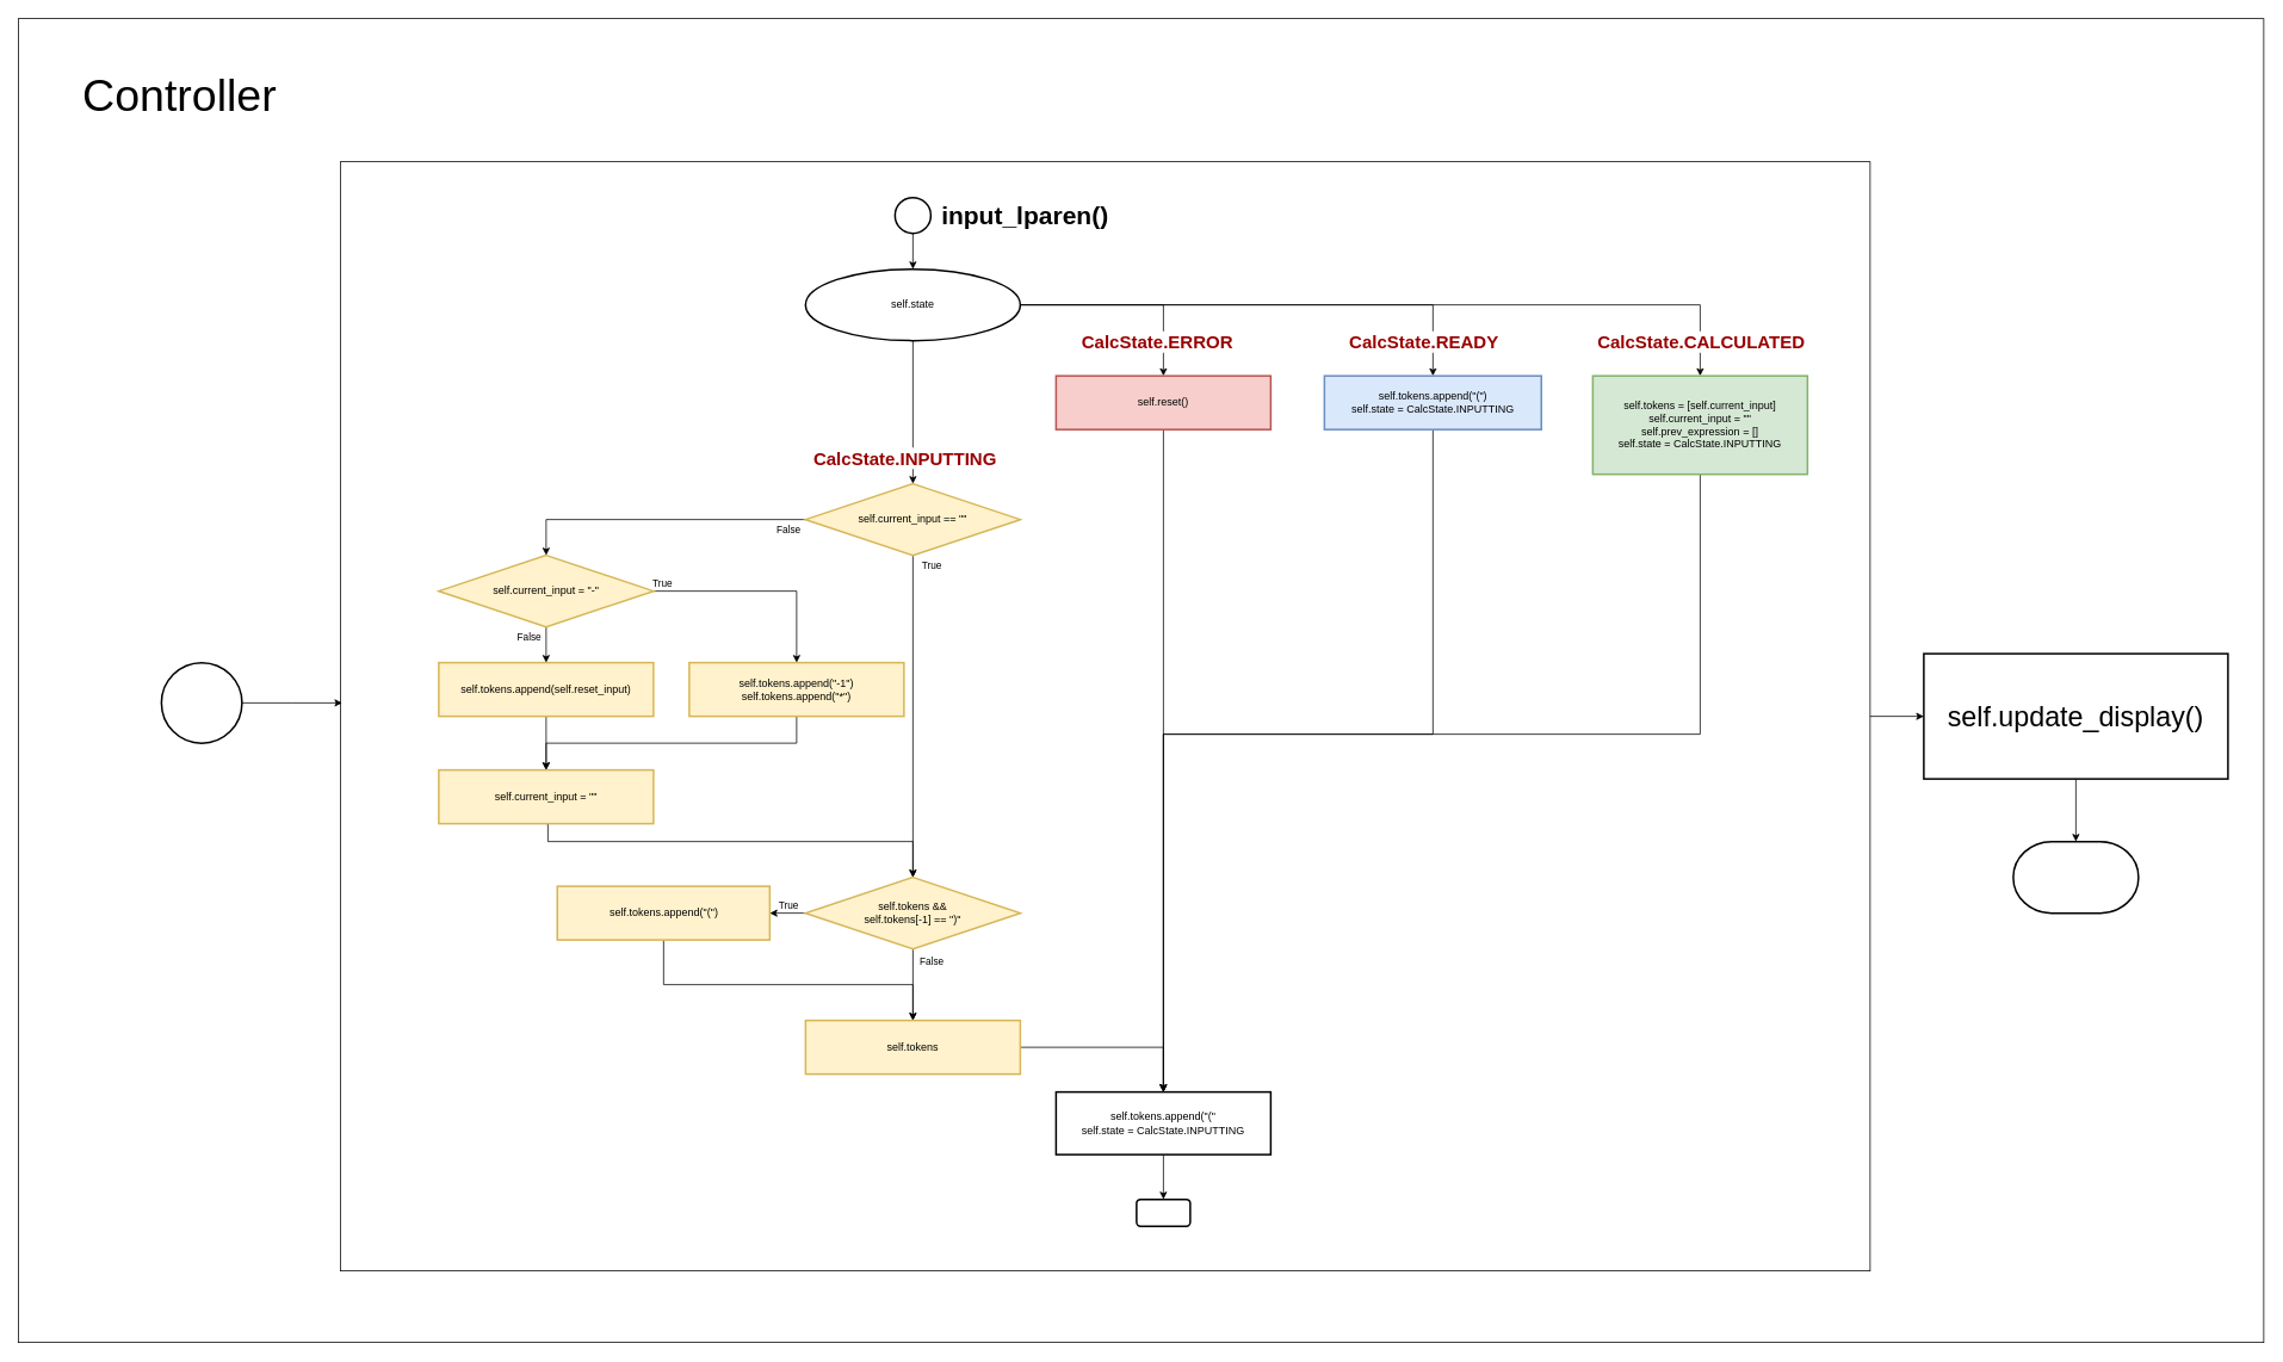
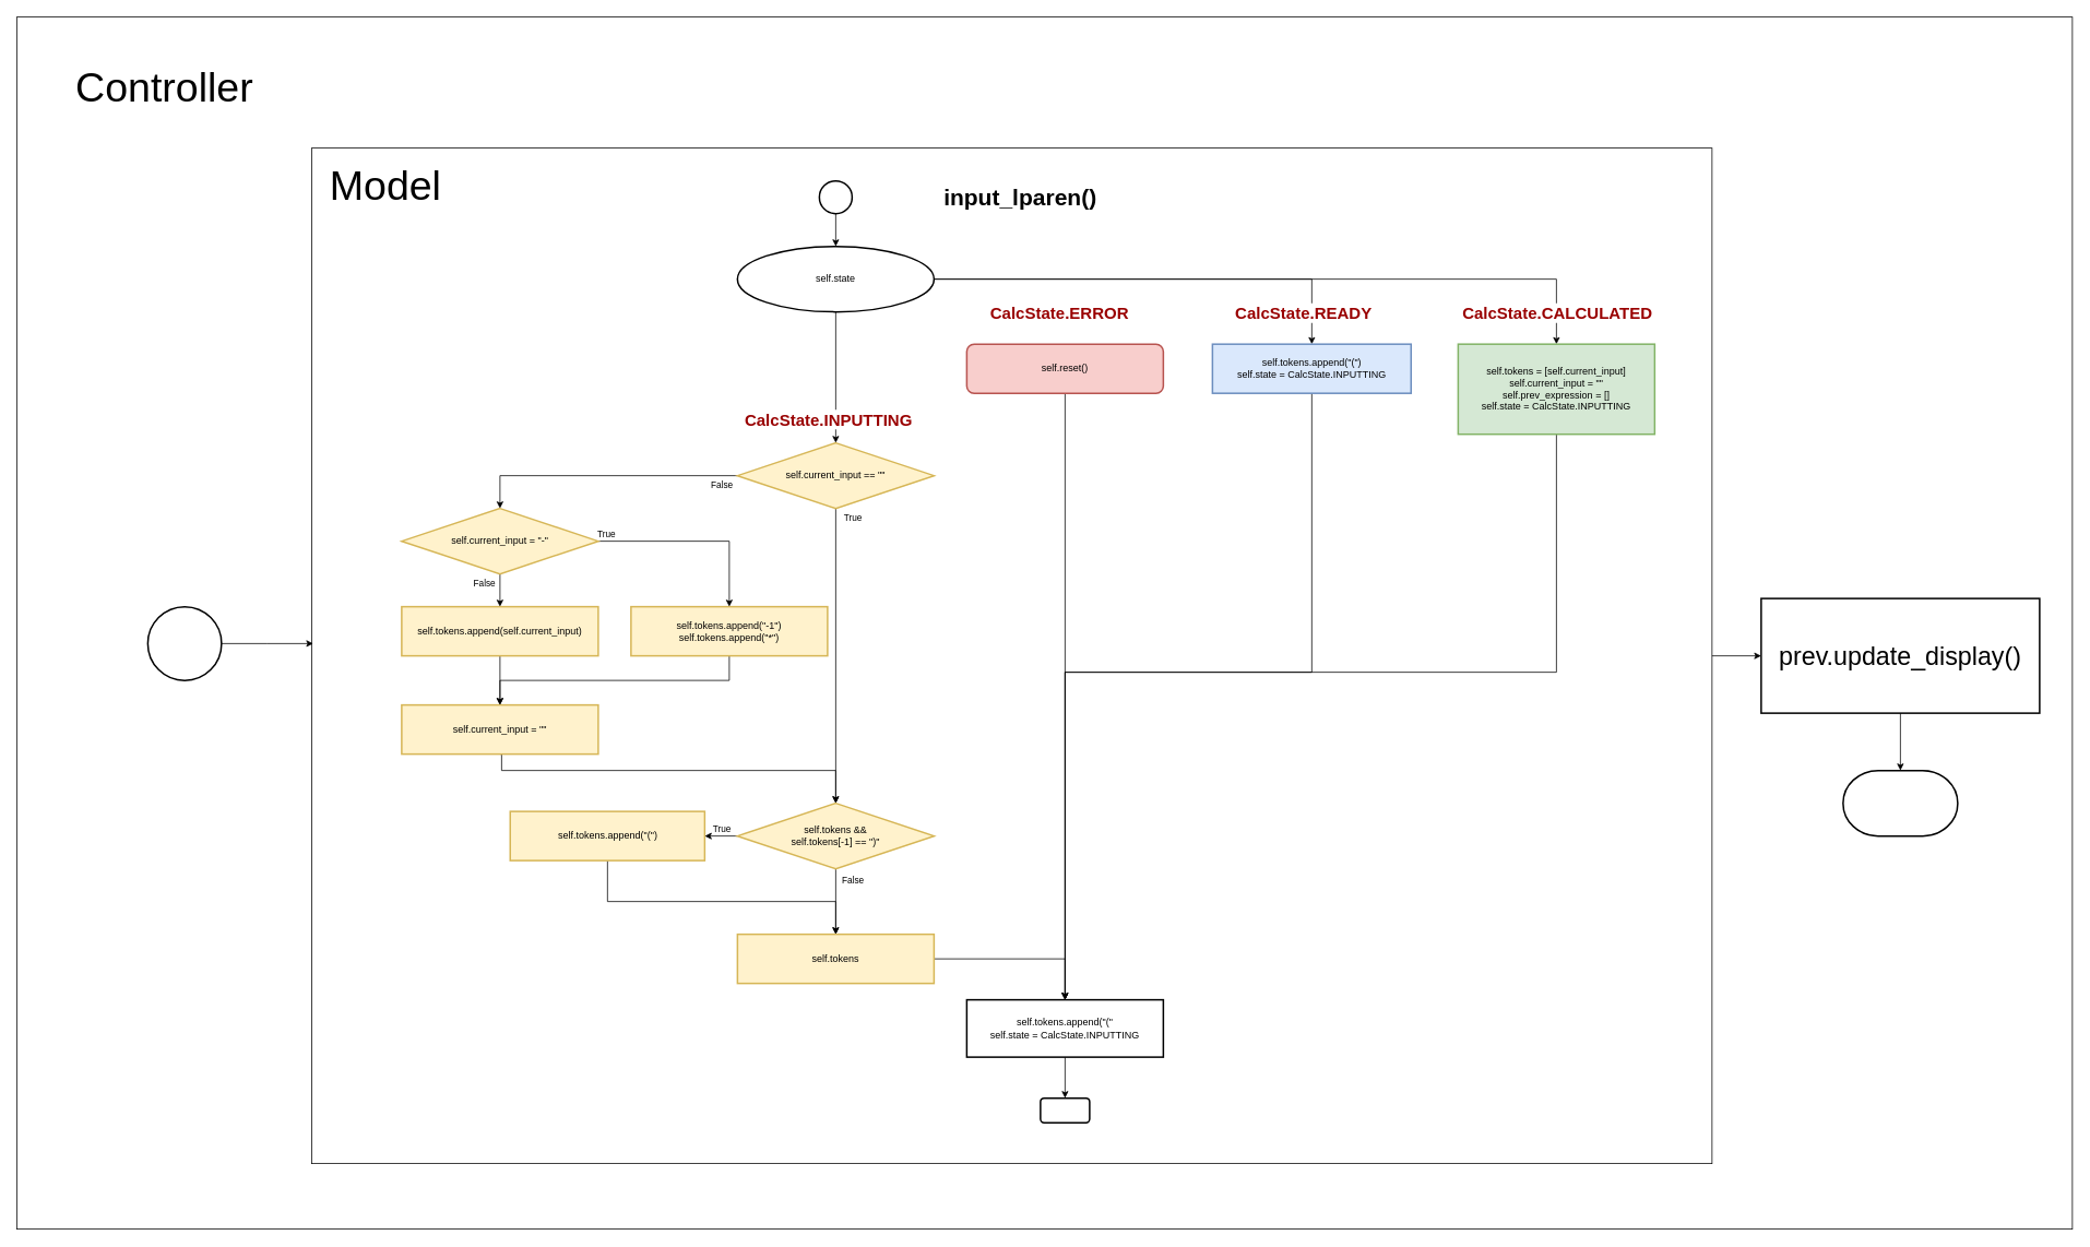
+ <mxCell id="54" value="&lt;font&gt;Model&lt;/font&gt;" style="text;html=1;align=center;verticalAlign=middle;resizable=0;points=[];autosize=1;strokeColor=none;fillColor=none;fontSize=50;" vertex="1" parent="1"><mxGeometry x="390" y="190" width="160" height="70" as="geometry" /></mxCell>
- <mxCell id="18" value="&lt;font&gt;&lt;b&gt;input_lparen()&lt;/b&gt;&lt;/font&gt;" style="text;html=1;align=center;verticalAlign=middle;resizable=0;points=[];autosize=1;strokeColor=none;fillColor=none;fontSize=28;" vertex="1" parent="1"><mxGeometry x="1040" y="215" width="210" height="50" as="geometry" /></mxCell>
+ <mxCell id="18" value="&lt;font&gt;&lt;b&gt;input_lparen()&lt;/b&gt;&lt;/font&gt;" style="text;html=1;align=center;verticalAlign=middle;resizable=0;points=[];autosize=1;strokeColor=none;fillColor=none;fontSize=28;" vertex="1" parent="1"><mxGeometry x="1140" y="215" width="210" height="50" as="geometry" /></mxCell>
- <mxCell id="6" value="" style="edgeStyle=orthogonalEdgeStyle;rounded=0;orthogonalLoop=1;jettySize=auto;html=1;" edge="1" parent="1" source="11" target="13"><mxGeometry relative="1" as="geometry" /></mxCell>
- <mxCell id="7" value="CalcState.ERROR" style="edgeLabel;html=1;align=center;verticalAlign=middle;resizable=0;points=[];" vertex="1" connectable="0" parent="6"><mxGeometry x="0.752" relative="1" as="geometry"><mxPoint y="47" as="offset" /></mxGeometry></mxCell>
- <mxCell id="13" value="self.reset()" style="whiteSpace=wrap;html=1;strokeWidth=2;fillColor=#f8cecc;strokeColor=#b85450;" vertex="1" parent="1"><mxGeometry x="1180" y="419.42" width="240" height="60" as="geometry" /></mxCell>
+ <mxCell id="13" value="self.reset()" style="whiteSpace=wrap;html=1;strokeWidth=2;fillColor=#f8cecc;strokeColor=#b85450;rounded=1;" vertex="1" parent="1"><mxGeometry x="1180" y="419.42" width="240" height="60" as="geometry" /></mxCell>
- <mxCell id="31" value="self.tokens.append(self.reset_input)" style="whiteSpace=wrap;html=1;strokeWidth=2;fillColor=#fff2cc;strokeColor=#d6b656;" vertex="1" parent="1"><mxGeometry x="490" y="740" width="240" height="60" as="geometry" /></mxCell>
+ <mxCell id="31" value="self.tokens.append(self.current_input)" style="whiteSpace=wrap;html=1;strokeWidth=2;fillColor=#fff2cc;strokeColor=#d6b656;" vertex="1" parent="1"><mxGeometry x="490" y="740" width="240" height="60" as="geometry" /></mxCell>
- <mxCell id="55" value="self.update_display()" style="whiteSpace=wrap;html=1;fillColor=none;rounded=0;fontSize=31;strokeWidth=2;" vertex="1" parent="1"><mxGeometry x="2150" y="730" width="340" height="140" as="geometry" /></mxCell>
+ <mxCell id="55" value="prev.update_display()" style="whiteSpace=wrap;html=1;fillColor=none;rounded=0;fontSize=31;strokeWidth=2;" vertex="1" parent="1"><mxGeometry x="2150" y="730" width="340" height="140" as="geometry" /></mxCell>
